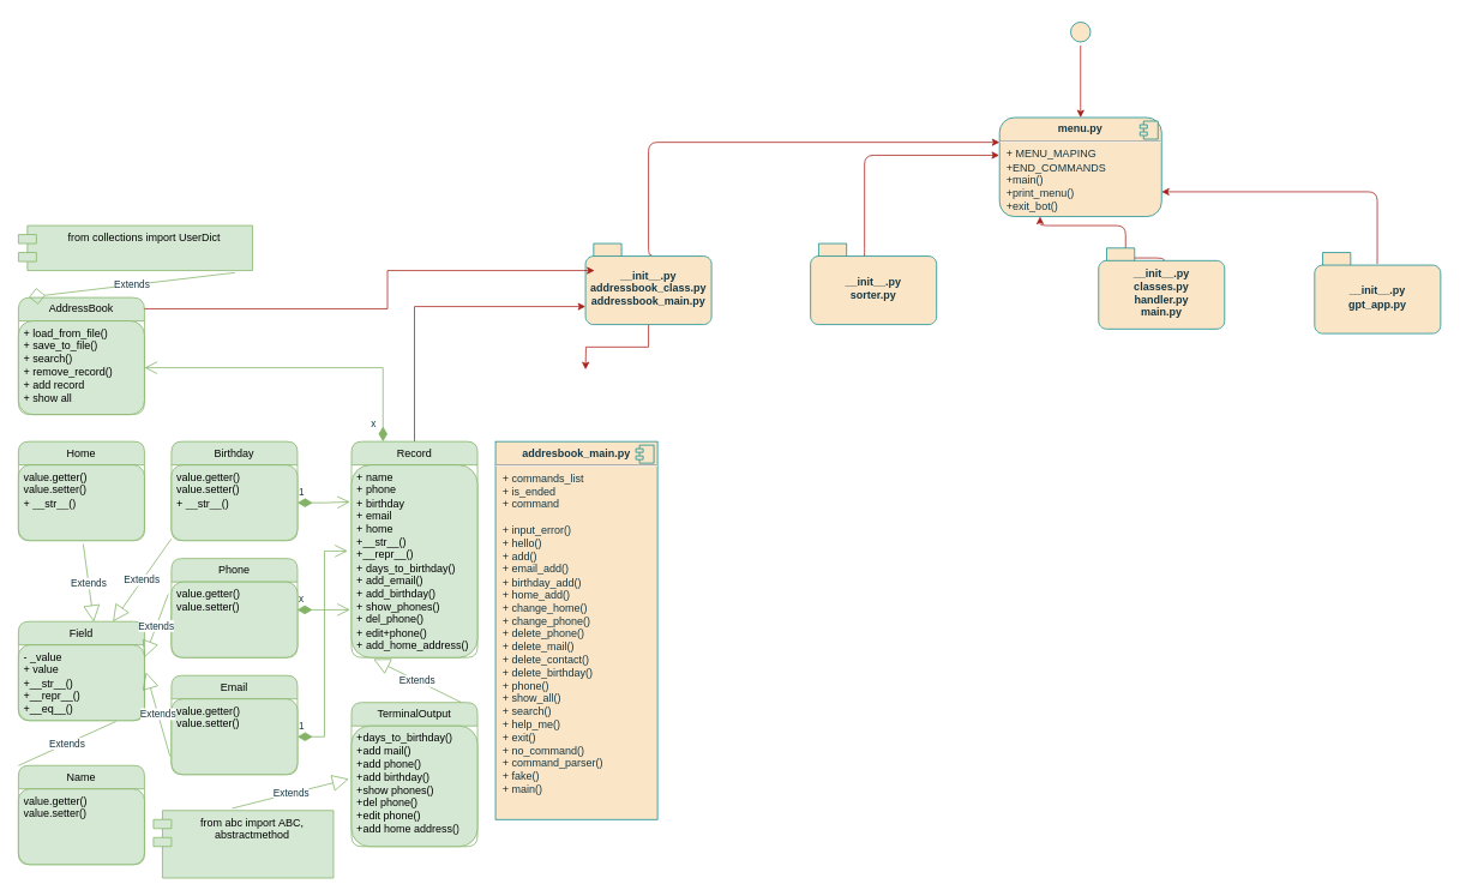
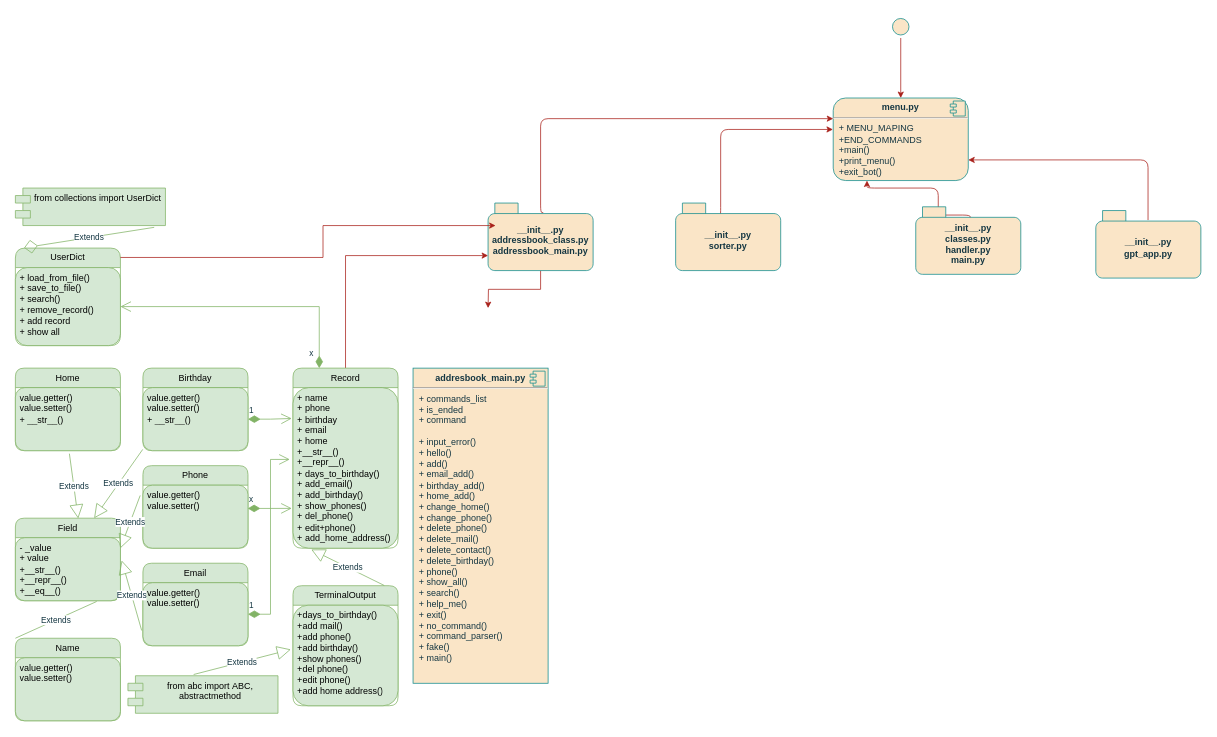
- <mxCell id="33" value="from collections import UserDict" style="shape=module;align=left;spacingLeft=20;align=center;verticalAlign=top;whiteSpace=wrap;html=1;strokeColor=#82b366;fillColor=#d5e8d4;" vertex="1" parent="1"><mxGeometry x="20" y="250" width="260" height="50" as="geometry" /></mxCell>
+ <mxCell id="33" value="from collections import UserDict" style="shape=module;align=left;spacingLeft=20;align=center;verticalAlign=top;whiteSpace=wrap;html=1;strokeColor=#82b366;fillColor=#d5e8d4;" vertex="1" parent="1"><mxGeometry x="20" y="250" width="200" height="50" as="geometry" /></mxCell>
- <mxCell id="34" value="AddressBook" style="swimlane;fontStyle=0;childLayout=stackLayout;horizontal=1;startSize=26;fillColor=#d5e8d4;horizontalStack=0;resizeParent=1;resizeParentMax=0;resizeLast=0;collapsible=1;marginBottom=0;whiteSpace=wrap;html=1;rounded=1;labelBackgroundColor=none;strokeColor=#82b366;arcSize=17;" vertex="1" parent="1"><mxGeometry x="20" y="330" width="140" height="130" as="geometry" /></mxCell>
+ <mxCell id="34" value="UserDict" style="swimlane;fontStyle=0;childLayout=stackLayout;horizontal=1;startSize=26;fillColor=#d5e8d4;horizontalStack=0;resizeParent=1;resizeParentMax=0;resizeLast=0;collapsible=1;marginBottom=0;whiteSpace=wrap;html=1;rounded=1;labelBackgroundColor=none;strokeColor=#82b366;arcSize=17;" vertex="1" parent="1"><mxGeometry x="20" y="330" width="140" height="130" as="geometry" /></mxCell>
- <mxCell id="17" value="from abc import&amp;nbsp;ABC, abstractmethod" style="shape=module;align=left;spacingLeft=20;align=center;verticalAlign=top;whiteSpace=wrap;html=1;strokeColor=#82b366;fillColor=#d5e8d4;" vertex="1" parent="1"><mxGeometry x="170" y="900" width="200" height="75" as="geometry" /></mxCell>
+ <mxCell id="17" value="from abc import&amp;nbsp;ABC, abstractmethod" style="shape=module;align=left;spacingLeft=20;align=center;verticalAlign=top;whiteSpace=wrap;html=1;strokeColor=#82b366;fillColor=#d5e8d4;" vertex="1" parent="1"><mxGeometry x="170" y="900" width="200" height="50" as="geometry" /></mxCell>
